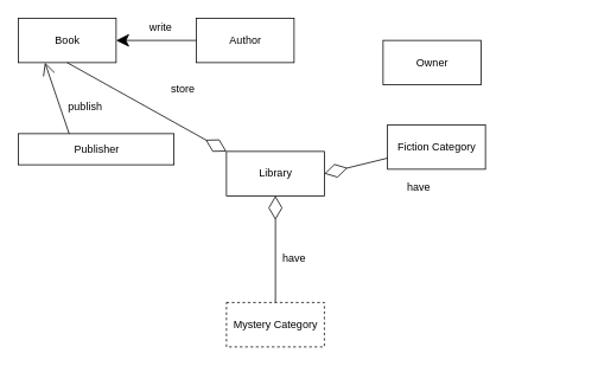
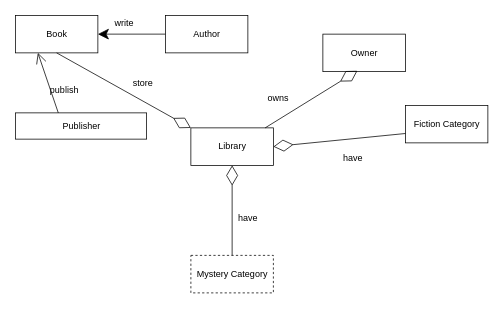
- <mxCell id="15" value="write&lt;br&gt;" style="text;html=1;align=center;verticalAlign=middle;resizable=0;points=[];autosize=1;" vertex="1" parent="1"><mxGeometry x="160" y="20" width="40" height="20" as="geometry" /></mxCell>
+ <mxCell id="15" value="write&lt;br&gt;" style="text;html=1;align=center;verticalAlign=middle;resizable=0;points=[];autosize=1;" vertex="1" parent="1"><mxGeometry x="145" y="20" width="40" height="20" as="geometry" /></mxCell>
- <mxCell id="17" value="store" style="text;html=1;align=center;verticalAlign=middle;resizable=0;points=[];autosize=1;" vertex="1" parent="1"><mxGeometry x="185" y="90" width="40" height="20" as="geometry" /></mxCell>
+ <mxCell id="17" value="store" style="text;html=1;align=center;verticalAlign=middle;resizable=0;points=[];autosize=1;" vertex="1" parent="1"><mxGeometry x="170" y="100" width="40" height="20" as="geometry" /></mxCell>
- <mxCell id="14" value="publish" style="text;html=1;align=center;verticalAlign=middle;resizable=0;points=[];autosize=1;" vertex="1" parent="1"><mxGeometry x="70" y="110" width="50" height="20" as="geometry" /></mxCell>
+ <mxCell id="14" value="publish" style="text;html=1;align=center;verticalAlign=middle;resizable=0;points=[];autosize=1;" vertex="1" parent="1"><mxGeometry x="60" y="110" width="50" height="20" as="geometry" /></mxCell>
+ <mxCell id="18" value="owns" style="text;html=1;align=center;verticalAlign=middle;resizable=0;points=[];autosize=1;" vertex="1" parent="1"><mxGeometry x="350" y="120" width="40" height="20" as="geometry" /></mxCell>
+ <mxCell id="9" value="" style="endArrow=diamondThin;endFill=0;endSize=24;html=1;entryX=0.418;entryY=0.98;entryDx=0;entryDy=0;entryPerimeter=0;exitX=0.9;exitY=0;exitDx=0;exitDy=0;exitPerimeter=0;" edge="1" parent="1" source="6" target="4"><mxGeometry width="160" relative="1" as="geometry"><mxPoint x="310" y="120" as="sourcePoint" /><mxPoint x="470" y="120" as="targetPoint" /></mxGeometry></mxCell>
- <mxCell id="7" value="Fiction Category" style="html=1;" vertex="1" parent="1"><mxGeometry x="435" y="140" width="110" height="50" as="geometry" /></mxCell>
+ <mxCell id="7" value="Fiction Category" style="html=1;" vertex="1" parent="1"><mxGeometry x="540" y="140" width="110" height="50" as="geometry" /></mxCell>
